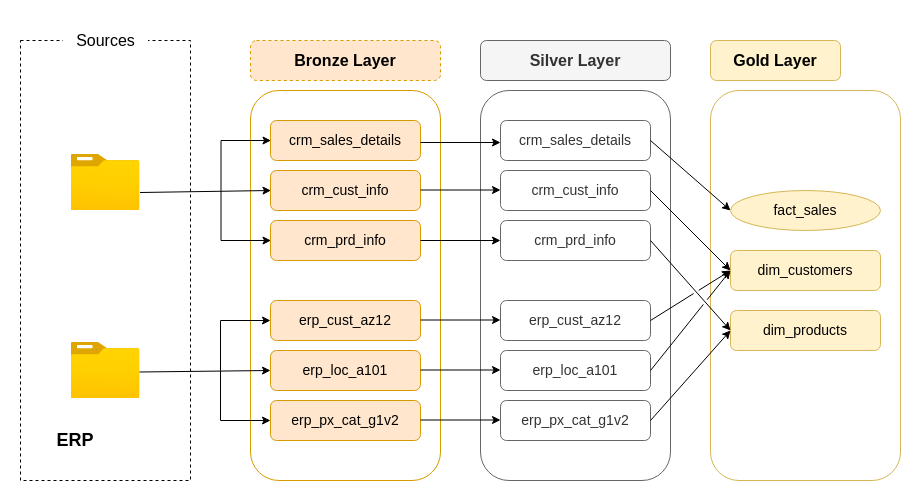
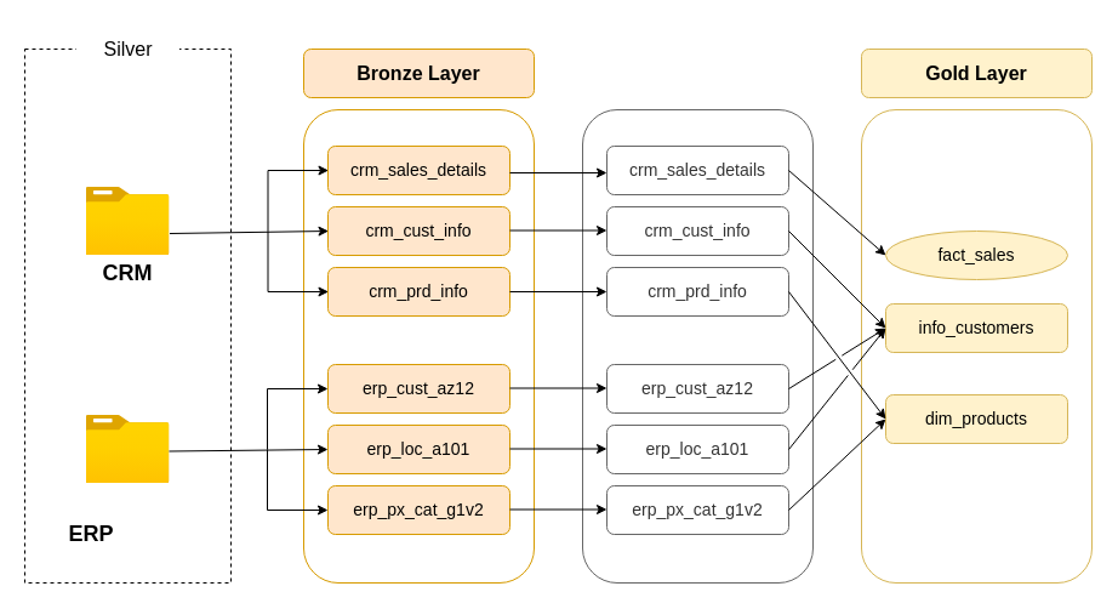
- <mxCell id="3" value="&lt;font style=&quot;font-size: 16px;&quot;&gt;Sources&lt;/font&gt;" style="rounded=1;whiteSpace=wrap;html=1;strokeColor=none;" vertex="1" parent="1"><mxGeometry x="62.5" y="20" width="85" height="40" as="geometry" /></mxCell>
+ <mxCell id="3" value="&lt;font style=&quot;font-size: 16px;&quot;&gt;Silver&lt;/font&gt;" style="rounded=1;whiteSpace=wrap;html=1;strokeColor=none;" vertex="1" parent="1"><mxGeometry x="62.5" y="20" width="85" height="40" as="geometry" /></mxCell>
- <mxCell id="9" value="&lt;b&gt;&lt;font style=&quot;font-size: 16px;&quot;&gt;Bronze Layer&lt;/font&gt;&lt;/b&gt;" style="rounded=1;whiteSpace=wrap;html=1;fillColor=#ffe6cc;strokeColor=#d79b00;dashed=1;" vertex="1" parent="1"><mxGeometry x="250" y="40" width="190" height="40" as="geometry" /></mxCell>
+ <mxCell id="9" value="&lt;b&gt;&lt;font style=&quot;font-size: 16px;&quot;&gt;Bronze Layer&lt;/font&gt;&lt;/b&gt;" style="rounded=1;whiteSpace=wrap;html=1;fillColor=#ffe6cc;strokeColor=#d79b00;" vertex="1" parent="1"><mxGeometry x="250" y="40" width="190" height="40" as="geometry" /></mxCell>
- <mxCell id="23" value="&lt;b&gt;&lt;font style=&quot;font-size: 16px;&quot;&gt;Silver Layer&lt;/font&gt;&lt;/b&gt;" style="rounded=1;whiteSpace=wrap;html=1;fillColor=#f5f5f5;strokeColor=#666666;fontColor=#333333;" vertex="1" parent="1"><mxGeometry x="480" y="40" width="190" height="40" as="geometry" /></mxCell>
- <mxCell id="37" value="&lt;b&gt;&lt;font style=&quot;font-size: 16px;&quot;&gt;Gold Layer&lt;/font&gt;&lt;/b&gt;" style="rounded=1;whiteSpace=wrap;html=1;fillColor=#fff2cc;strokeColor=#d6b656;" vertex="1" parent="1"><mxGeometry x="710" y="40" width="130" height="40" as="geometry" /></mxCell>
+ <mxCell id="37" value="&lt;b&gt;&lt;font style=&quot;font-size: 16px;&quot;&gt;Gold Layer&lt;/font&gt;&lt;/b&gt;" style="rounded=1;whiteSpace=wrap;html=1;fillColor=#fff2cc;strokeColor=#d6b656;" vertex="1" parent="1"><mxGeometry x="710" y="40" width="190" height="40" as="geometry" /></mxCell>
+ <mxCell id="5" value="&lt;font style=&quot;font-size: 18px;&quot;&gt;&lt;b&gt;CRM&lt;/b&gt;&lt;/font&gt;" style="text;html=1;align=center;verticalAlign=middle;whiteSpace=wrap;rounded=0;" vertex="1" parent="1"><mxGeometry x="75" y="210" width="60" height="30" as="geometry" /></mxCell>
- <mxCell id="39" value="&lt;font style=&quot;font-size: 14px;&quot;&gt;dim_customers&lt;/font&gt;" style="rounded=1;whiteSpace=wrap;html=1;fillColor=#fff2cc;strokeColor=#d6b656;" vertex="1" parent="1"><mxGeometry x="730" y="250" width="150" height="40" as="geometry" /></mxCell>
+ <mxCell id="39" value="&lt;font style=&quot;font-size: 14px;&quot;&gt;info_customers&lt;/font&gt;" style="rounded=1;whiteSpace=wrap;html=1;fillColor=#fff2cc;strokeColor=#d6b656;" vertex="1" parent="1"><mxGeometry x="730" y="250" width="150" height="40" as="geometry" /></mxCell>
- <mxCell id="40" value="&lt;font style=&quot;font-size: 14px;&quot;&gt;dim_products&lt;/font&gt;" style="rounded=1;whiteSpace=wrap;html=1;fillColor=#fff2cc;strokeColor=#d6b656;" vertex="1" parent="1"><mxGeometry x="730" y="310" width="150" height="40" as="geometry" /></mxCell>
+ <mxCell id="40" value="&lt;font style=&quot;font-size: 14px;&quot;&gt;dim_products&lt;/font&gt;" style="rounded=1;whiteSpace=wrap;html=1;fillColor=#fff2cc;strokeColor=#d6b656;" vertex="1" parent="1"><mxGeometry x="730" y="325" width="150" height="40" as="geometry" /></mxCell>
